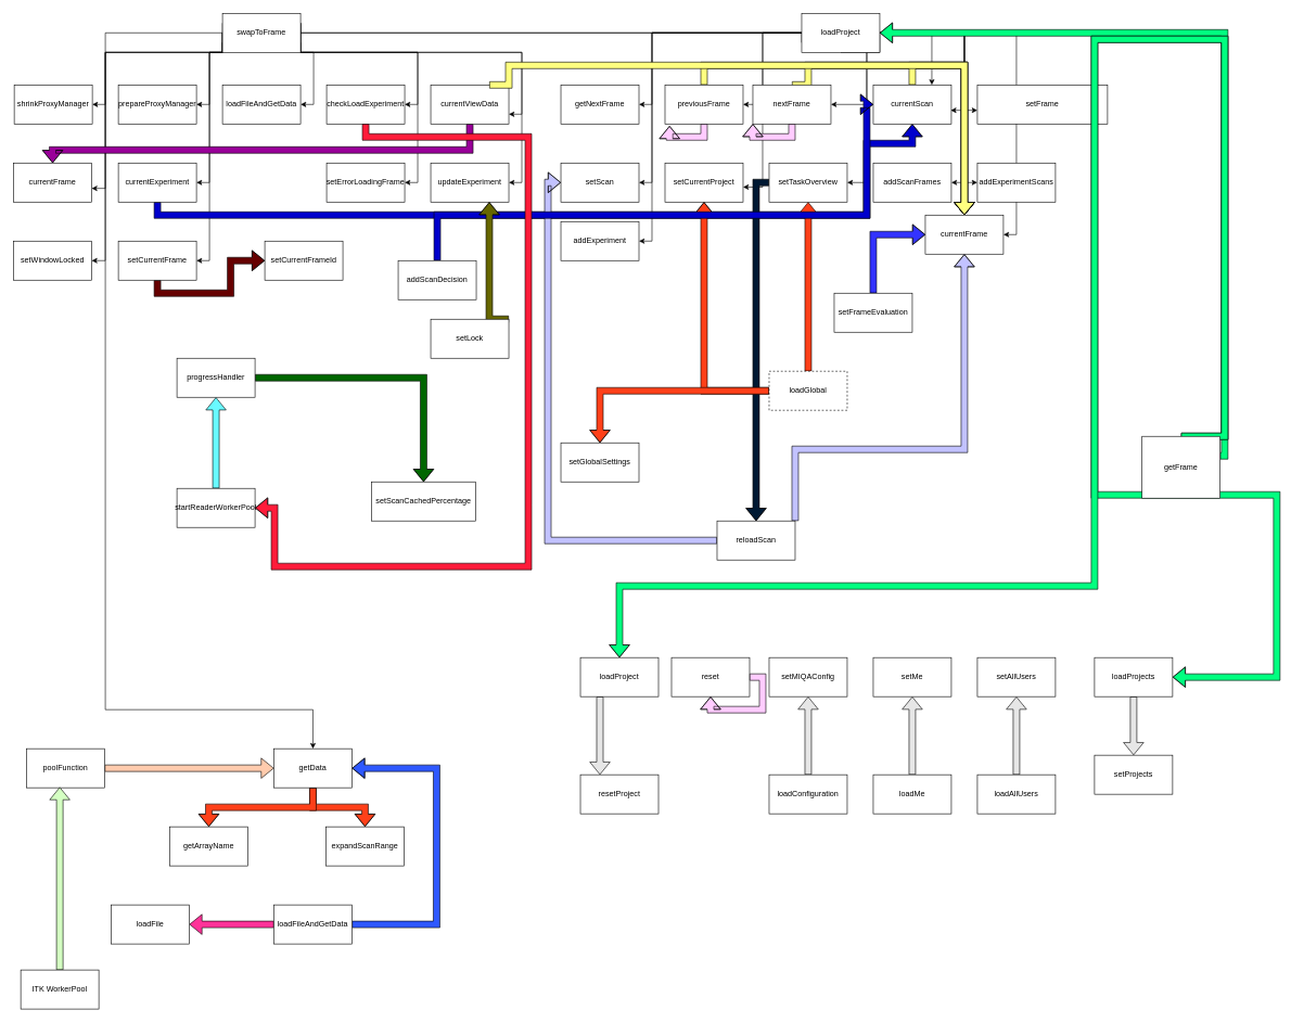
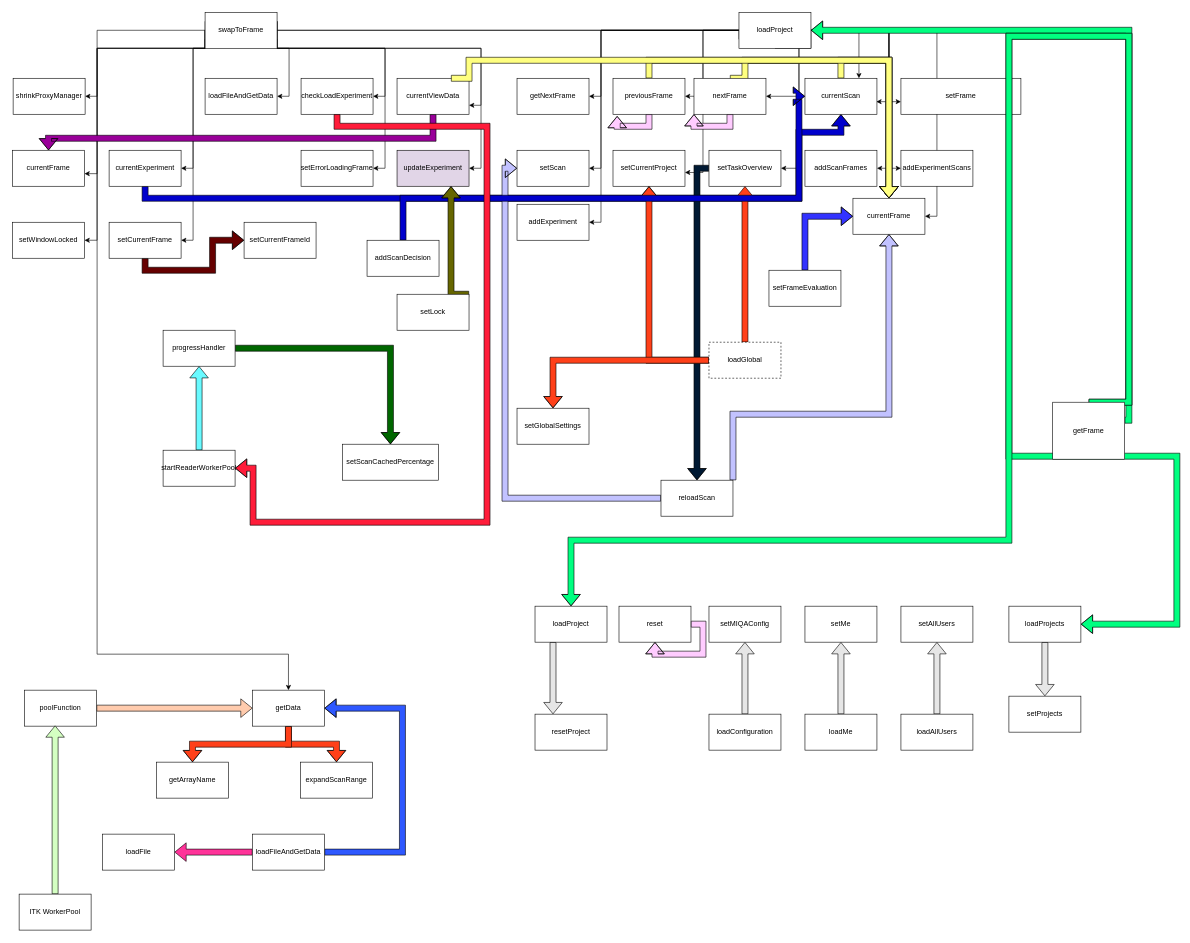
- <mxCell id="18" value="prepareProxyManager" style="rounded=0;whiteSpace=wrap;html=1;" vertex="1" parent="1"><mxGeometry x="181" y="130" width="120" height="60" as="geometry" /></mxCell>
- <mxCell id="7" style="edgeStyle=orthogonalEdgeStyle;rounded=0;orthogonalLoop=1;jettySize=auto;html=1;exitX=0;exitY=0.75;exitDx=0;exitDy=0;entryX=1;entryY=0.5;entryDx=0;entryDy=0;" edge="1" parent="1" source="16" target="18"><mxGeometry relative="1" as="geometry"><Array as="points"><mxPoint x="341" y="80" /><mxPoint x="321" y="80" /><mxPoint x="321" y="160" /></Array></mxGeometry></mxCell>
- <mxCell id="27" value="updateExperiment" style="rounded=0;whiteSpace=wrap;html=1;" vertex="1" parent="1"><mxGeometry x="661" y="250" width="120" height="60" as="geometry" /></mxCell>
+ <mxCell id="27" value="updateExperiment" style="rounded=0;whiteSpace=wrap;html=1;fillColor=#e1d5e7;" vertex="1" parent="1"><mxGeometry x="661" y="250" width="120" height="60" as="geometry" /></mxCell>
